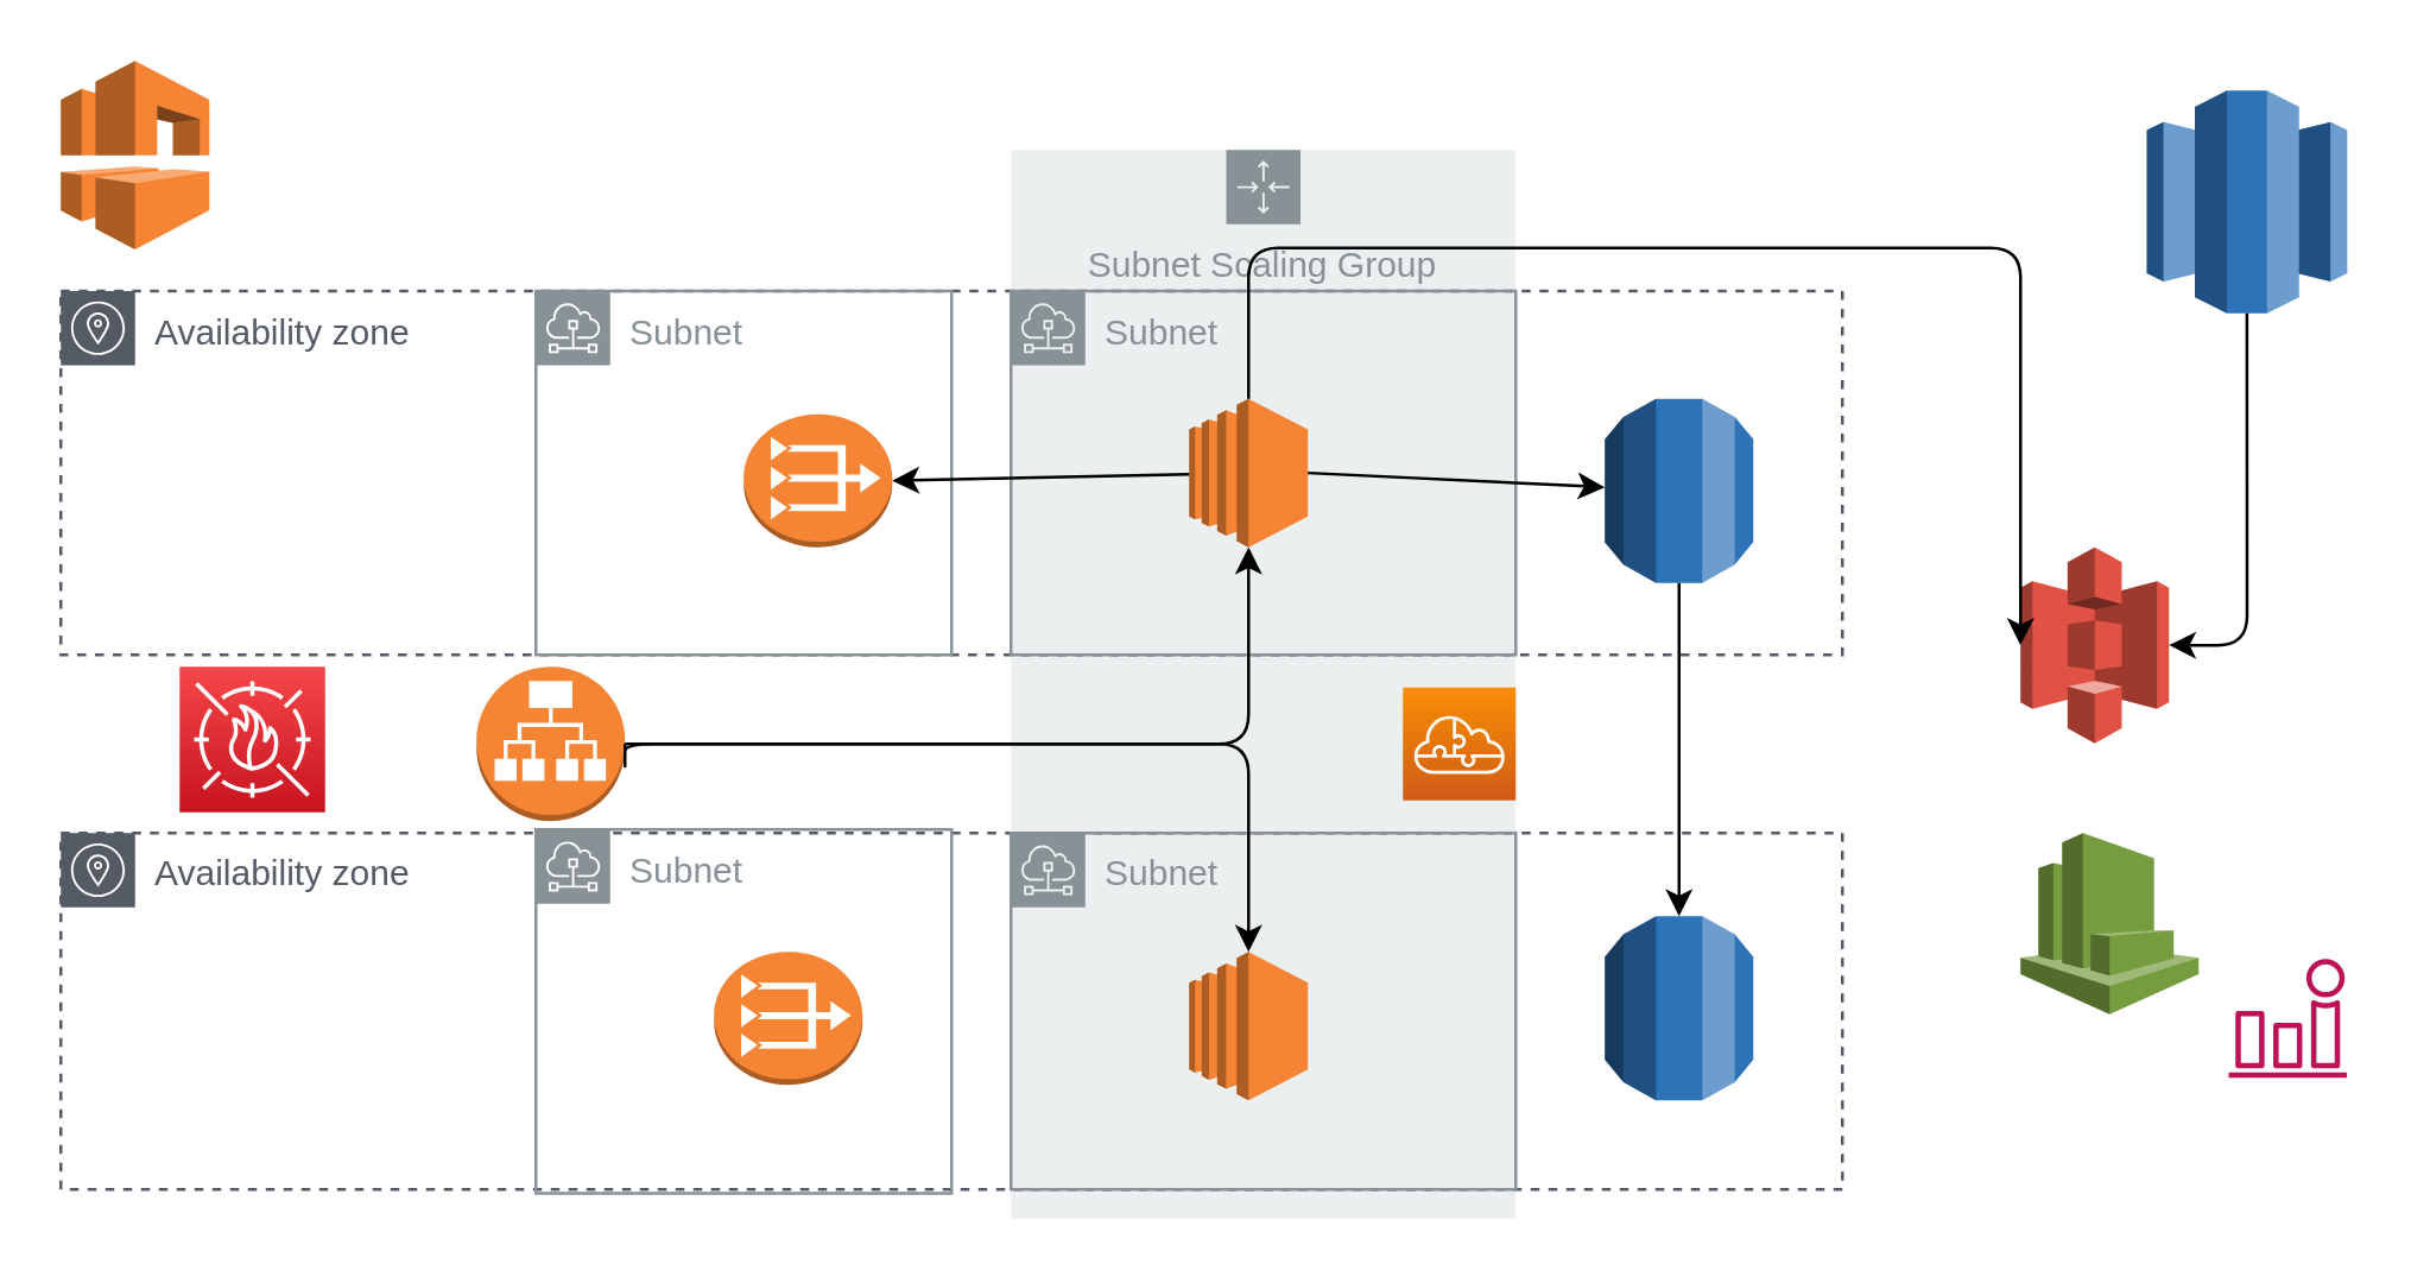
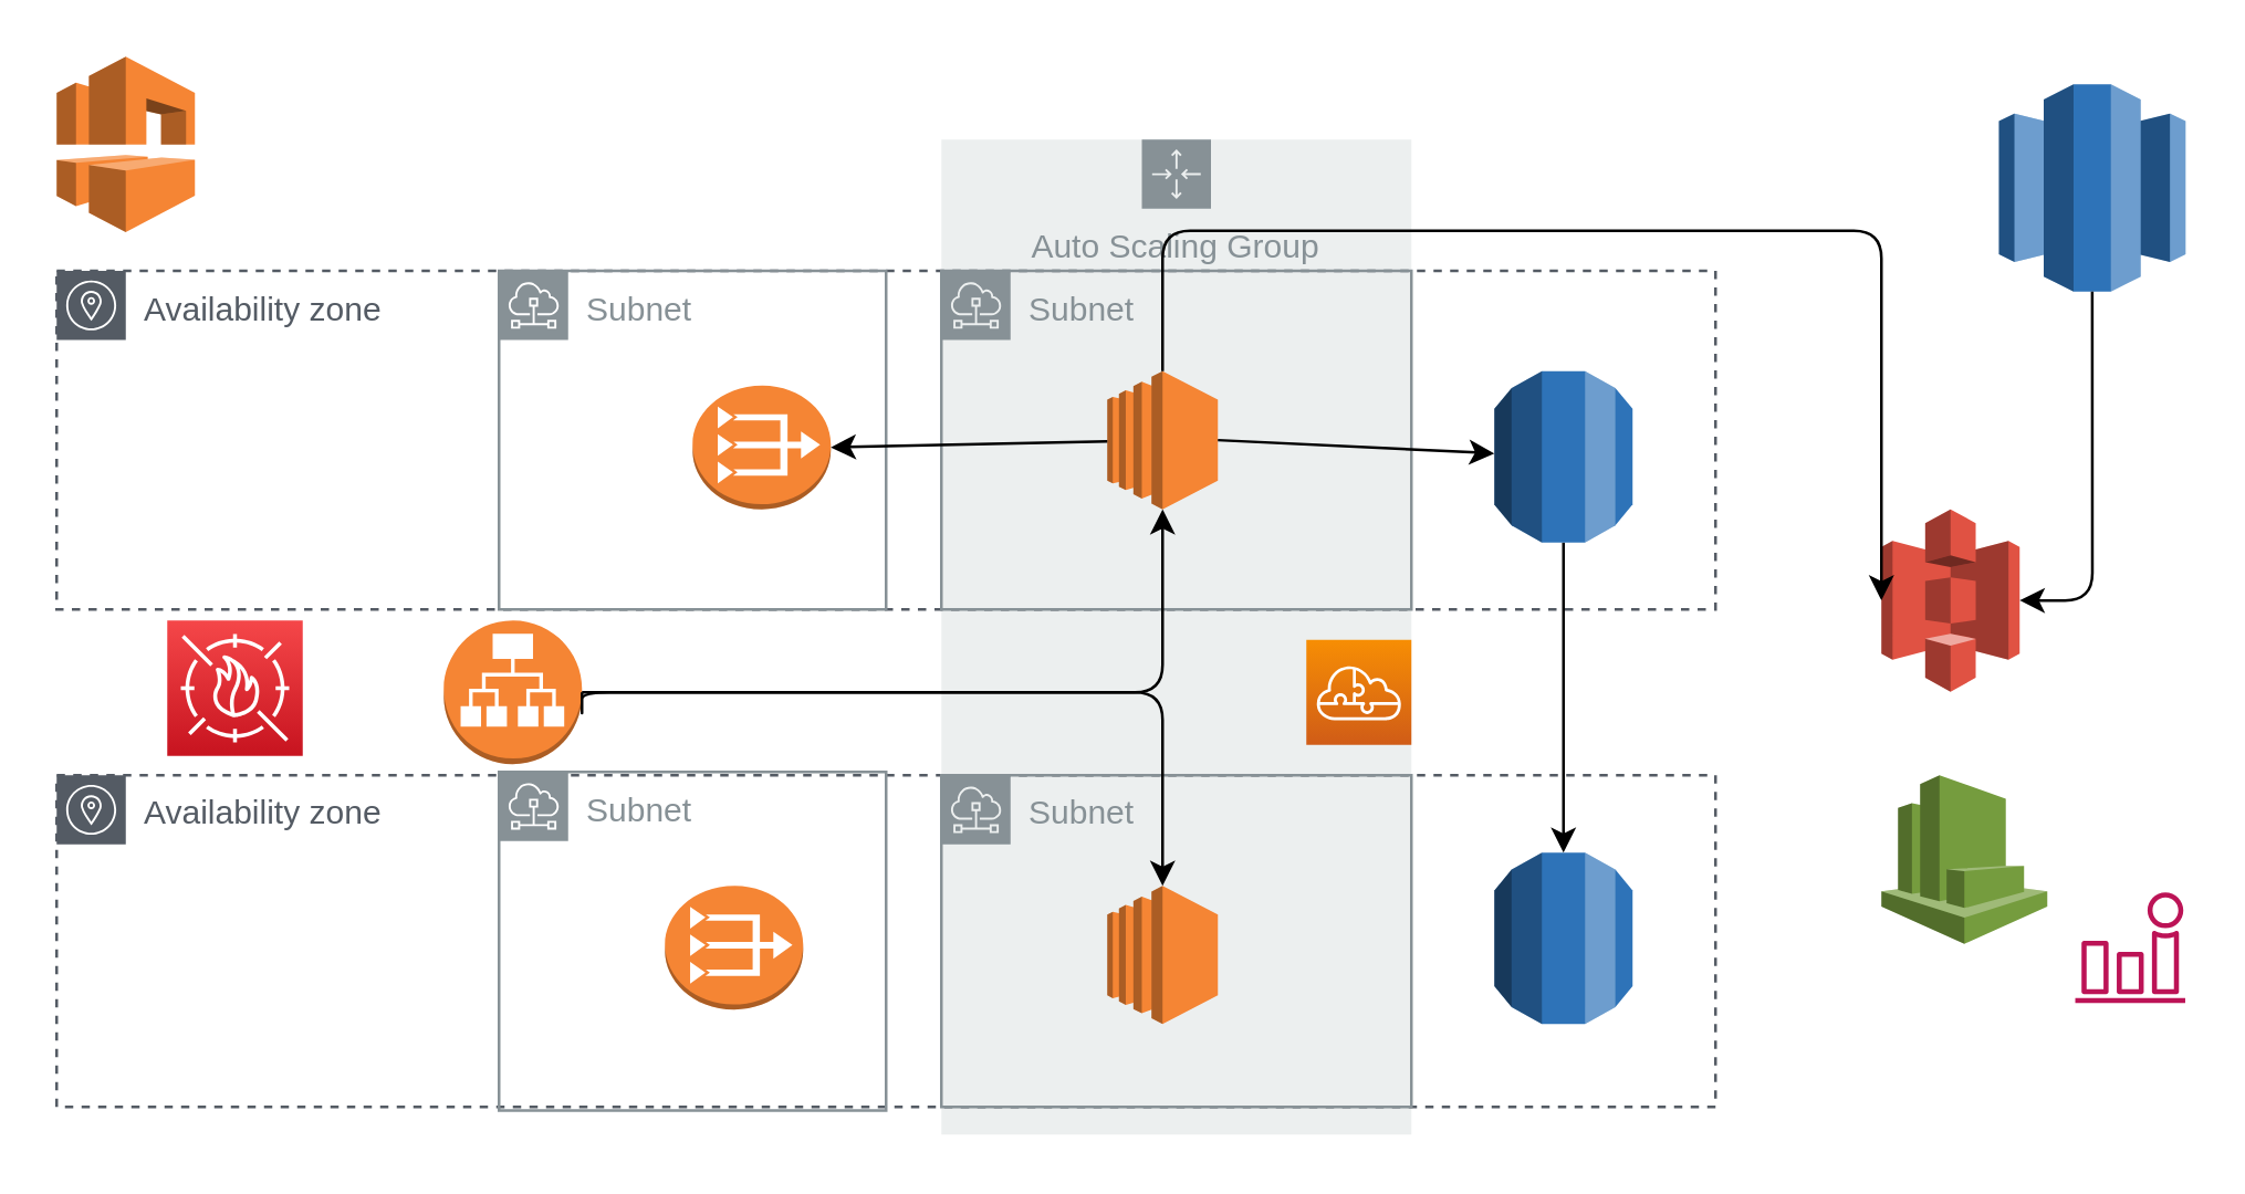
- <mxCell id="2" value="Subnet Scaling Group" style="outlineConnect=0;gradientColor=none;html=1;whiteSpace=wrap;fontSize=12;fontStyle=0;shape=mxgraph.aws4.groupCenter;grIcon=mxgraph.aws4.group_auto_scaling_group;grStroke=0;strokeColor=#879196;fillColor=#ECEFEF;verticalAlign=top;align=center;fontColor=#879196;dashed=0;spacingTop=25;" vertex="1" parent="1"><mxGeometry x="340" y="50" width="170" height="360" as="geometry" /></mxCell>
+ <mxCell id="2" value="Auto Scaling Group" style="outlineConnect=0;gradientColor=none;html=1;whiteSpace=wrap;fontSize=12;fontStyle=0;shape=mxgraph.aws4.groupCenter;grIcon=mxgraph.aws4.group_auto_scaling_group;grStroke=0;strokeColor=#879196;fillColor=#ECEFEF;verticalAlign=top;align=center;fontColor=#879196;dashed=0;spacingTop=25;" vertex="1" parent="1"><mxGeometry x="340" y="50" width="170" height="360" as="geometry" /></mxCell>
